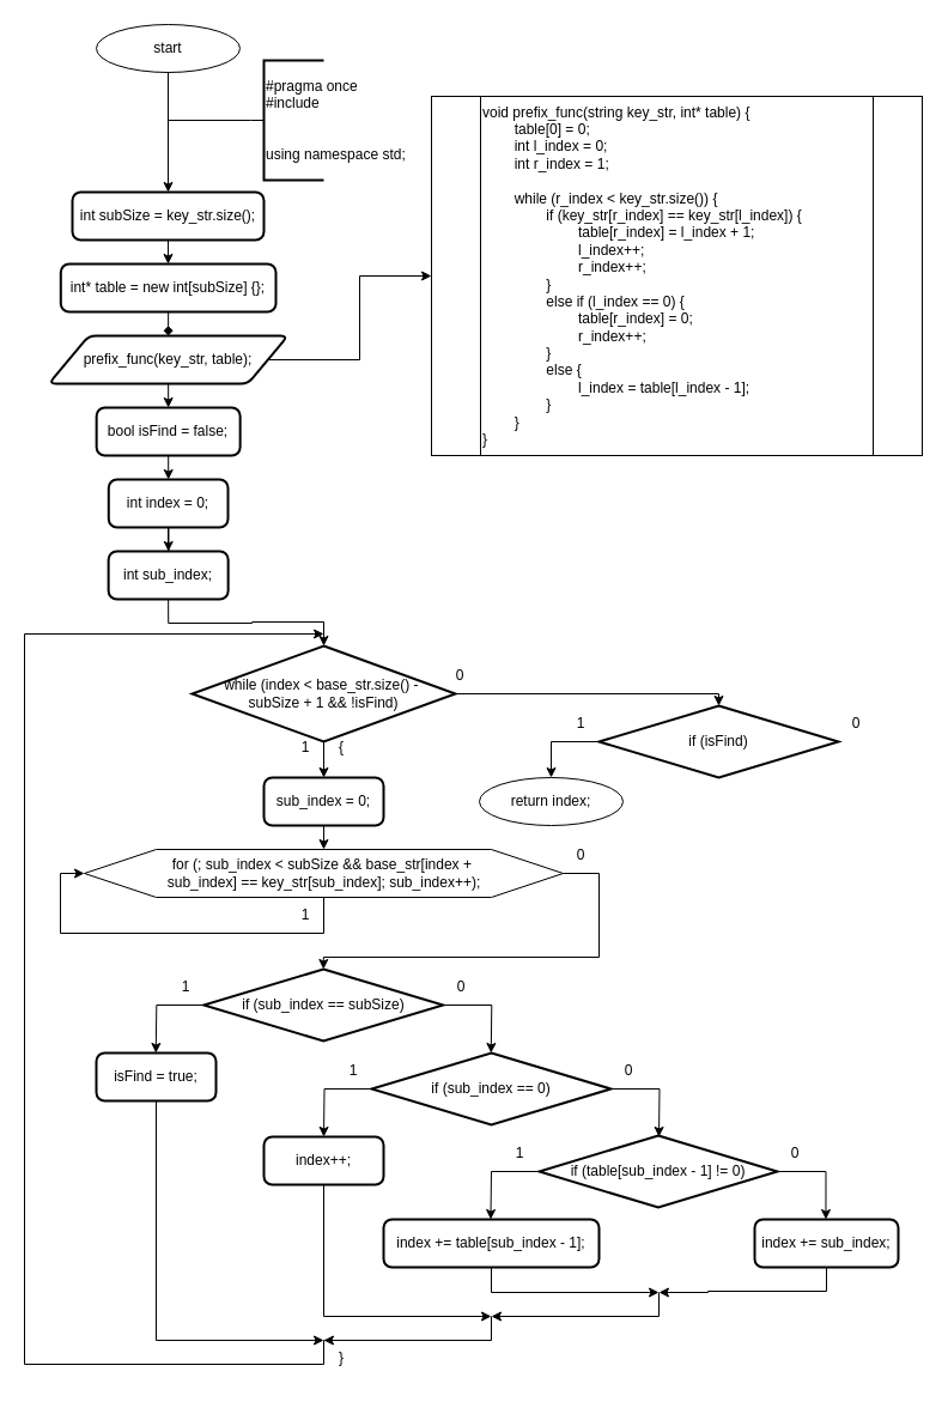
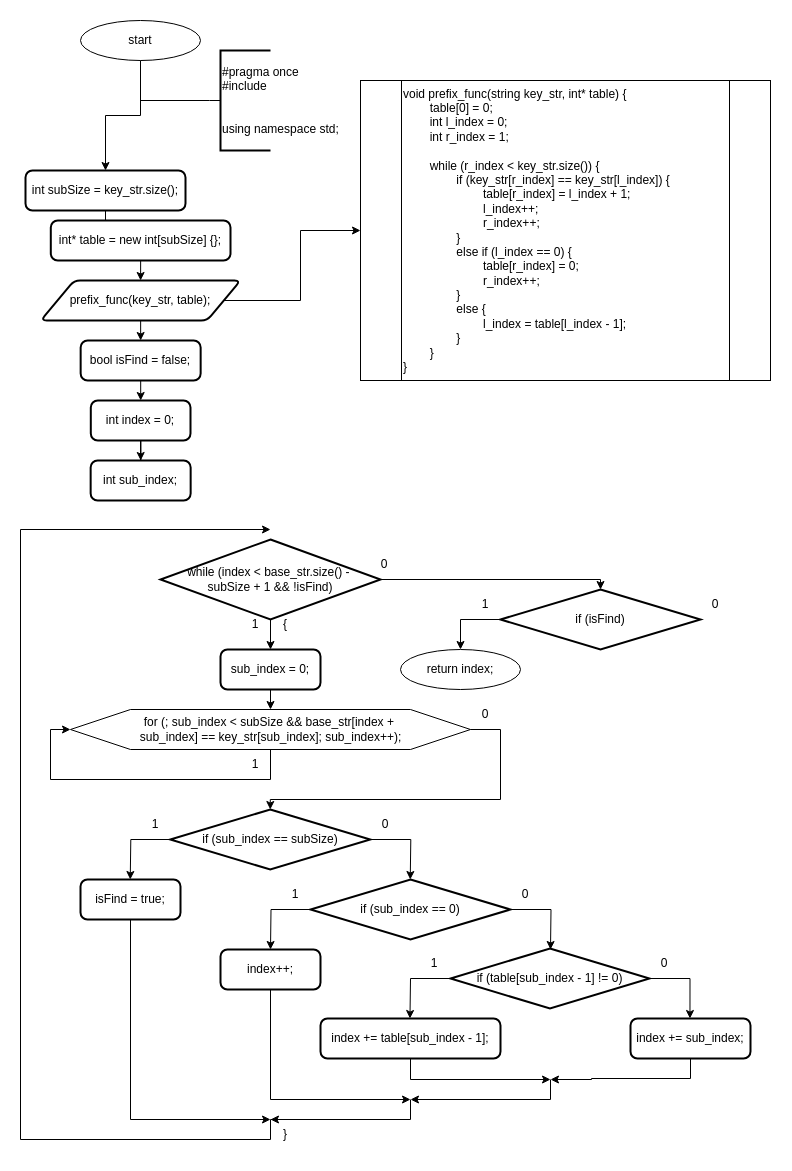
- <mxCell id="8" value="int subSize = key_str.size();" style="rounded=1;whiteSpace=wrap;html=1;absoluteArcSize=1;arcSize=14;strokeWidth=2;" vertex="1" parent="1"><mxGeometry x="60" y="160" width="160" height="40" as="geometry" /></mxCell>
+ <mxCell id="8" value="int subSize = key_str.size();" style="rounded=1;whiteSpace=wrap;html=1;absoluteArcSize=1;arcSize=14;strokeWidth=2;" vertex="1" parent="1"><mxGeometry x="25" y="170" width="160" height="40" as="geometry" /></mxCell>
- <mxCell id="9" style="edgeStyle=orthogonalEdgeStyle;rounded=0;orthogonalLoop=1;jettySize=auto;html=1;exitX=0.5;exitY=1;exitDx=0;exitDy=0;endArrow=diamond;" edge="1" parent="1" source="10" target="13"><mxGeometry relative="1" as="geometry"><mxPoint x="140.148" y="300" as="targetPoint" /></mxGeometry></mxCell>
+ <mxCell id="9" style="edgeStyle=orthogonalEdgeStyle;rounded=0;orthogonalLoop=1;jettySize=auto;html=1;exitX=0.5;exitY=1;exitDx=0;exitDy=0;" edge="1" parent="1" source="10" target="13"><mxGeometry relative="1" as="geometry"><mxPoint x="140.148" y="300" as="targetPoint" /></mxGeometry></mxCell>
- <mxCell id="64" style="edgeStyle=orthogonalEdgeStyle;rounded=0;orthogonalLoop=1;jettySize=auto;html=1;exitX=0.5;exitY=1;exitDx=0;exitDy=0;entryX=0.5;entryY=0;entryDx=0;entryDy=0;entryPerimeter=0;" edge="1" parent="1" source="18" target="21"><mxGeometry relative="1" as="geometry" /></mxCell>
